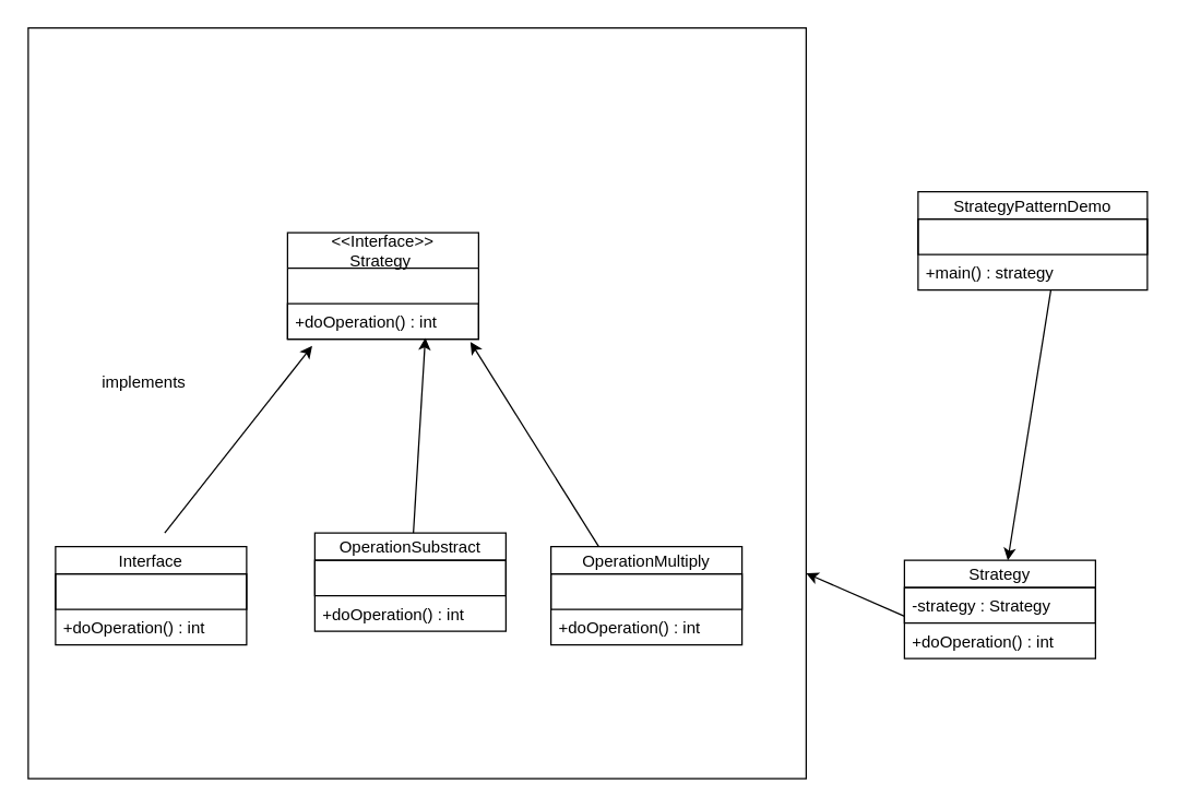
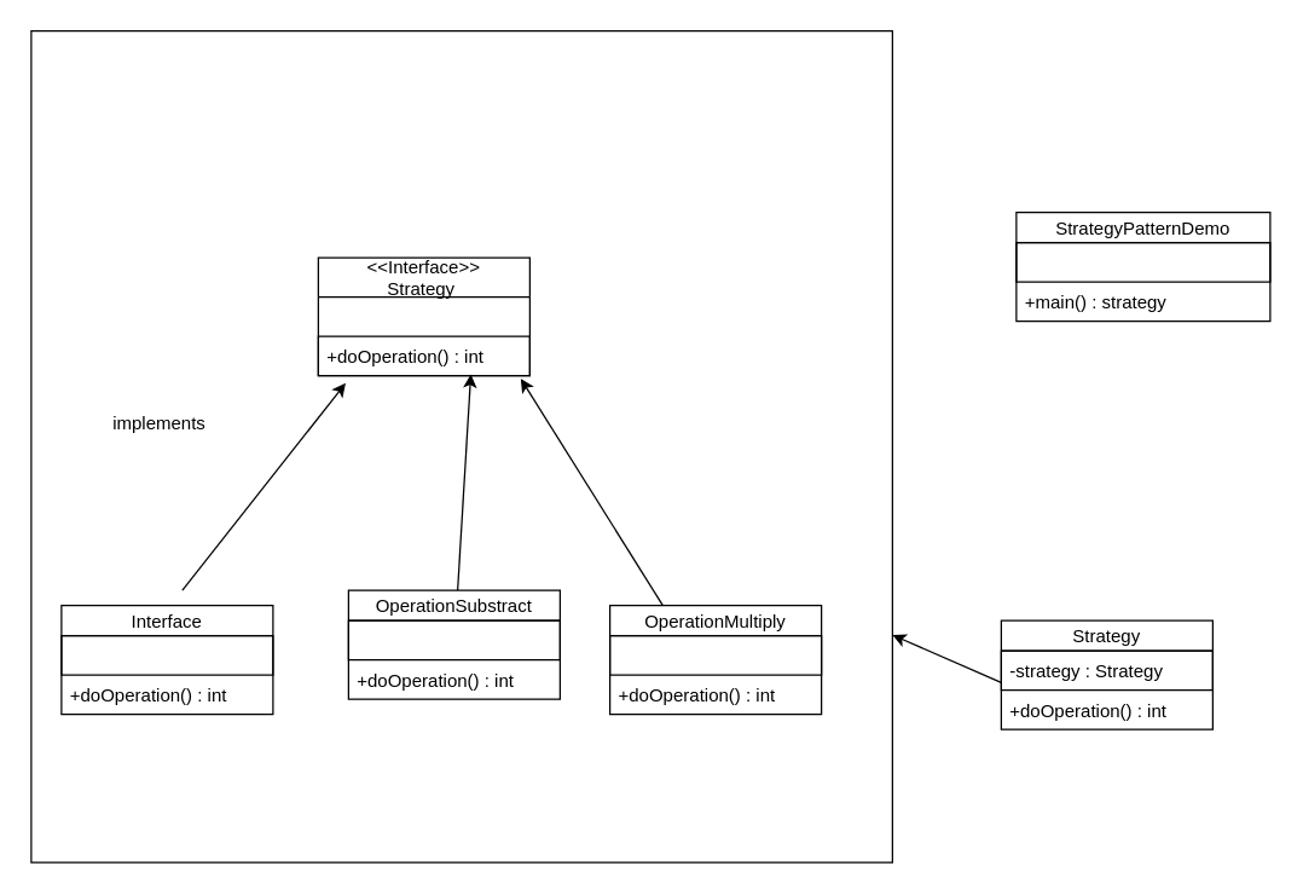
- <mxCell id="25" value="" style="endArrow=classic;html=1;exitX=0.579;exitY=1;exitDx=0;exitDy=0;exitPerimeter=0;" parent="1" source="24" target="19" edge="1"><mxGeometry width="50" height="50" relative="1" as="geometry"><mxPoint x="710" y="316" as="sourcePoint" /><mxPoint x="720" y="400" as="targetPoint" /></mxGeometry></mxCell>
